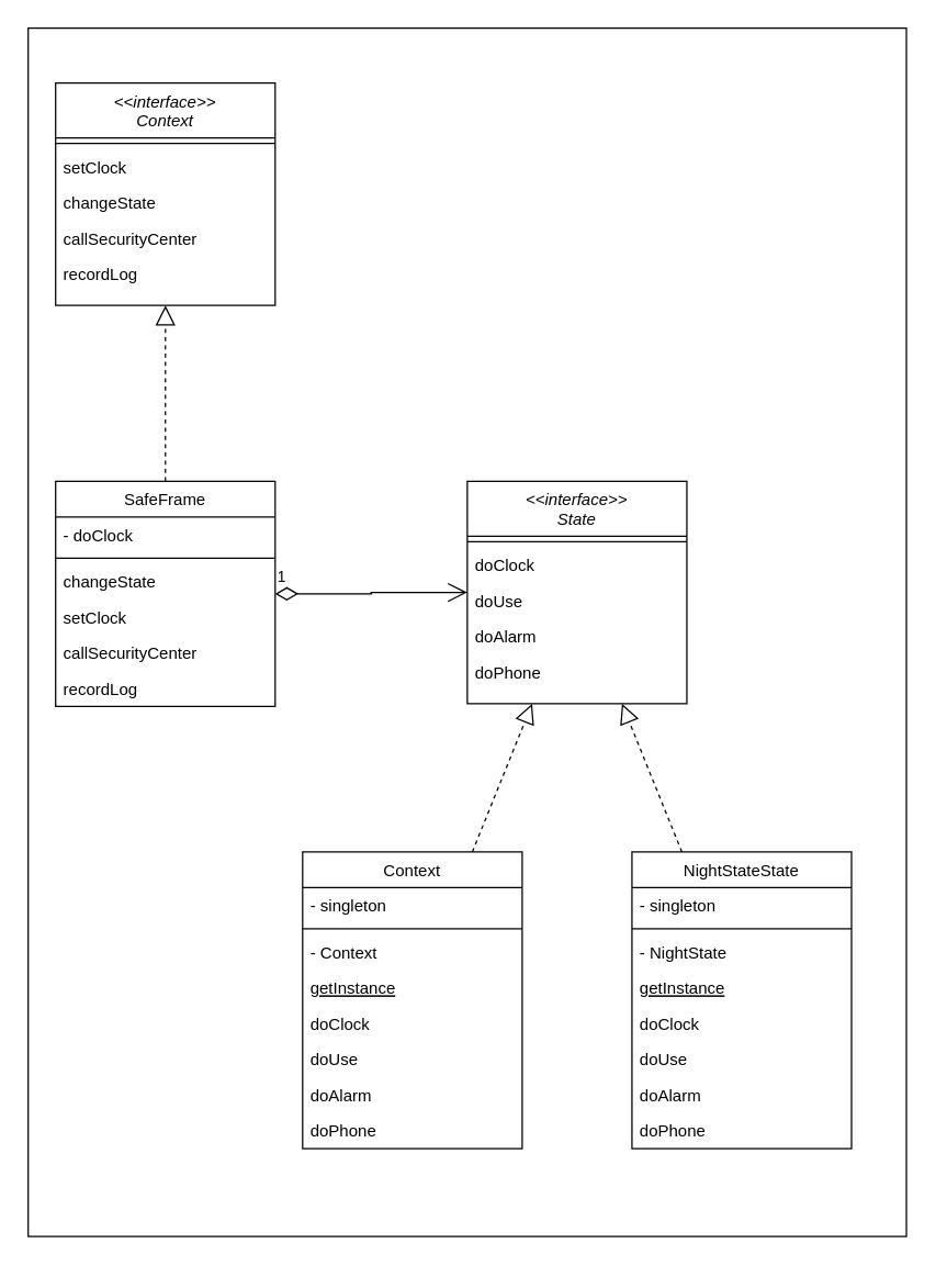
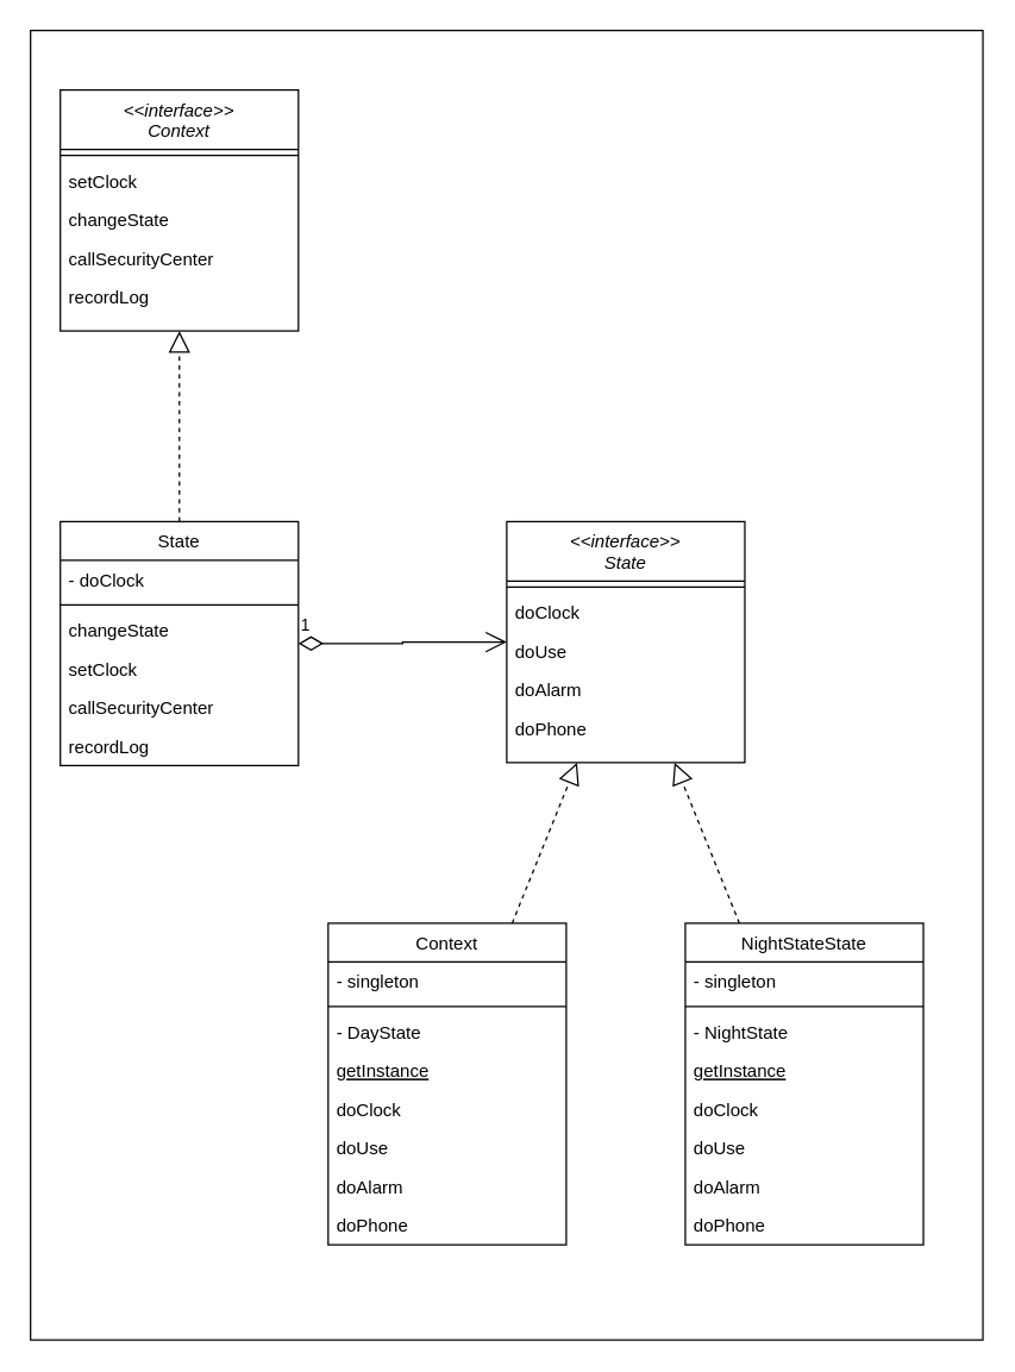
- <mxCell id="9" value="SafeFrame" style="swimlane;fontStyle=0;align=center;verticalAlign=top;childLayout=stackLayout;horizontal=1;startSize=26;horizontalStack=0;resizeParent=1;resizeLast=0;collapsible=1;marginBottom=0;rounded=0;shadow=0;strokeWidth=1;" parent="1" vertex="1"><mxGeometry x="40" y="350" width="160" height="164" as="geometry"><mxRectangle x="550" y="140" width="160" height="26" as="alternateBounds" /></mxGeometry></mxCell>
+ <mxCell id="9" value="State" style="swimlane;fontStyle=0;align=center;verticalAlign=top;childLayout=stackLayout;horizontal=1;startSize=26;horizontalStack=0;resizeParent=1;resizeLast=0;collapsible=1;marginBottom=0;rounded=0;shadow=0;strokeWidth=1;" parent="1" vertex="1"><mxGeometry x="40" y="350" width="160" height="164" as="geometry"><mxRectangle x="550" y="140" width="160" height="26" as="alternateBounds" /></mxGeometry></mxCell>
- <mxCell id="25" value="- Context" style="text;align=left;verticalAlign=top;spacingLeft=4;spacingRight=4;overflow=hidden;rotatable=0;points=[[0,0.5],[1,0.5]];portConstraint=eastwest;" vertex="1" parent="22"><mxGeometry y="60" width="160" height="26" as="geometry" /></mxCell>
+ <mxCell id="25" value="- DayState" style="text;align=left;verticalAlign=top;spacingLeft=4;spacingRight=4;overflow=hidden;rotatable=0;points=[[0,0.5],[1,0.5]];portConstraint=eastwest;" vertex="1" parent="22"><mxGeometry y="60" width="160" height="26" as="geometry" /></mxCell>
